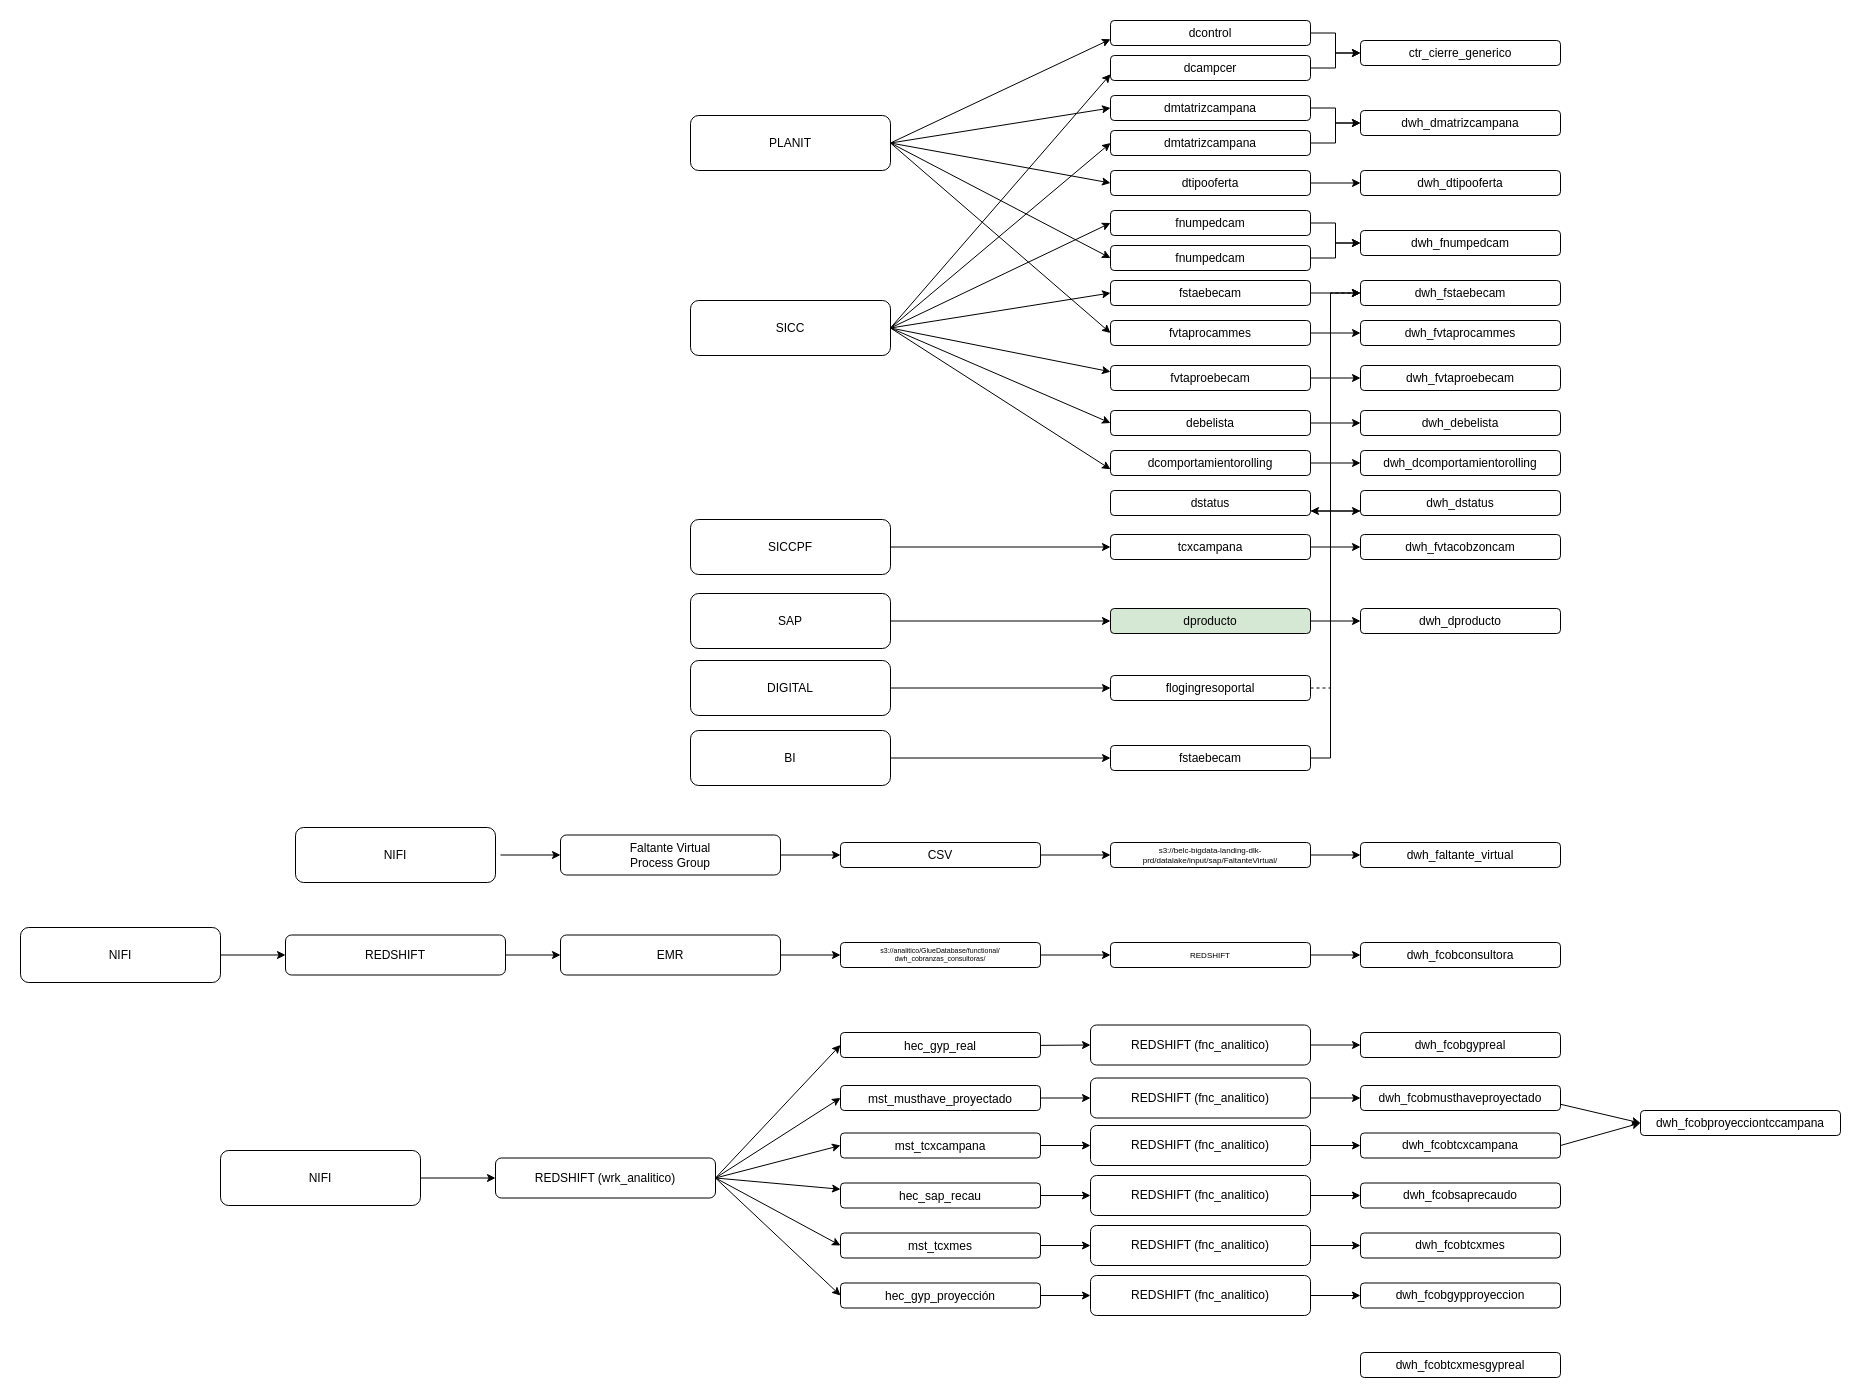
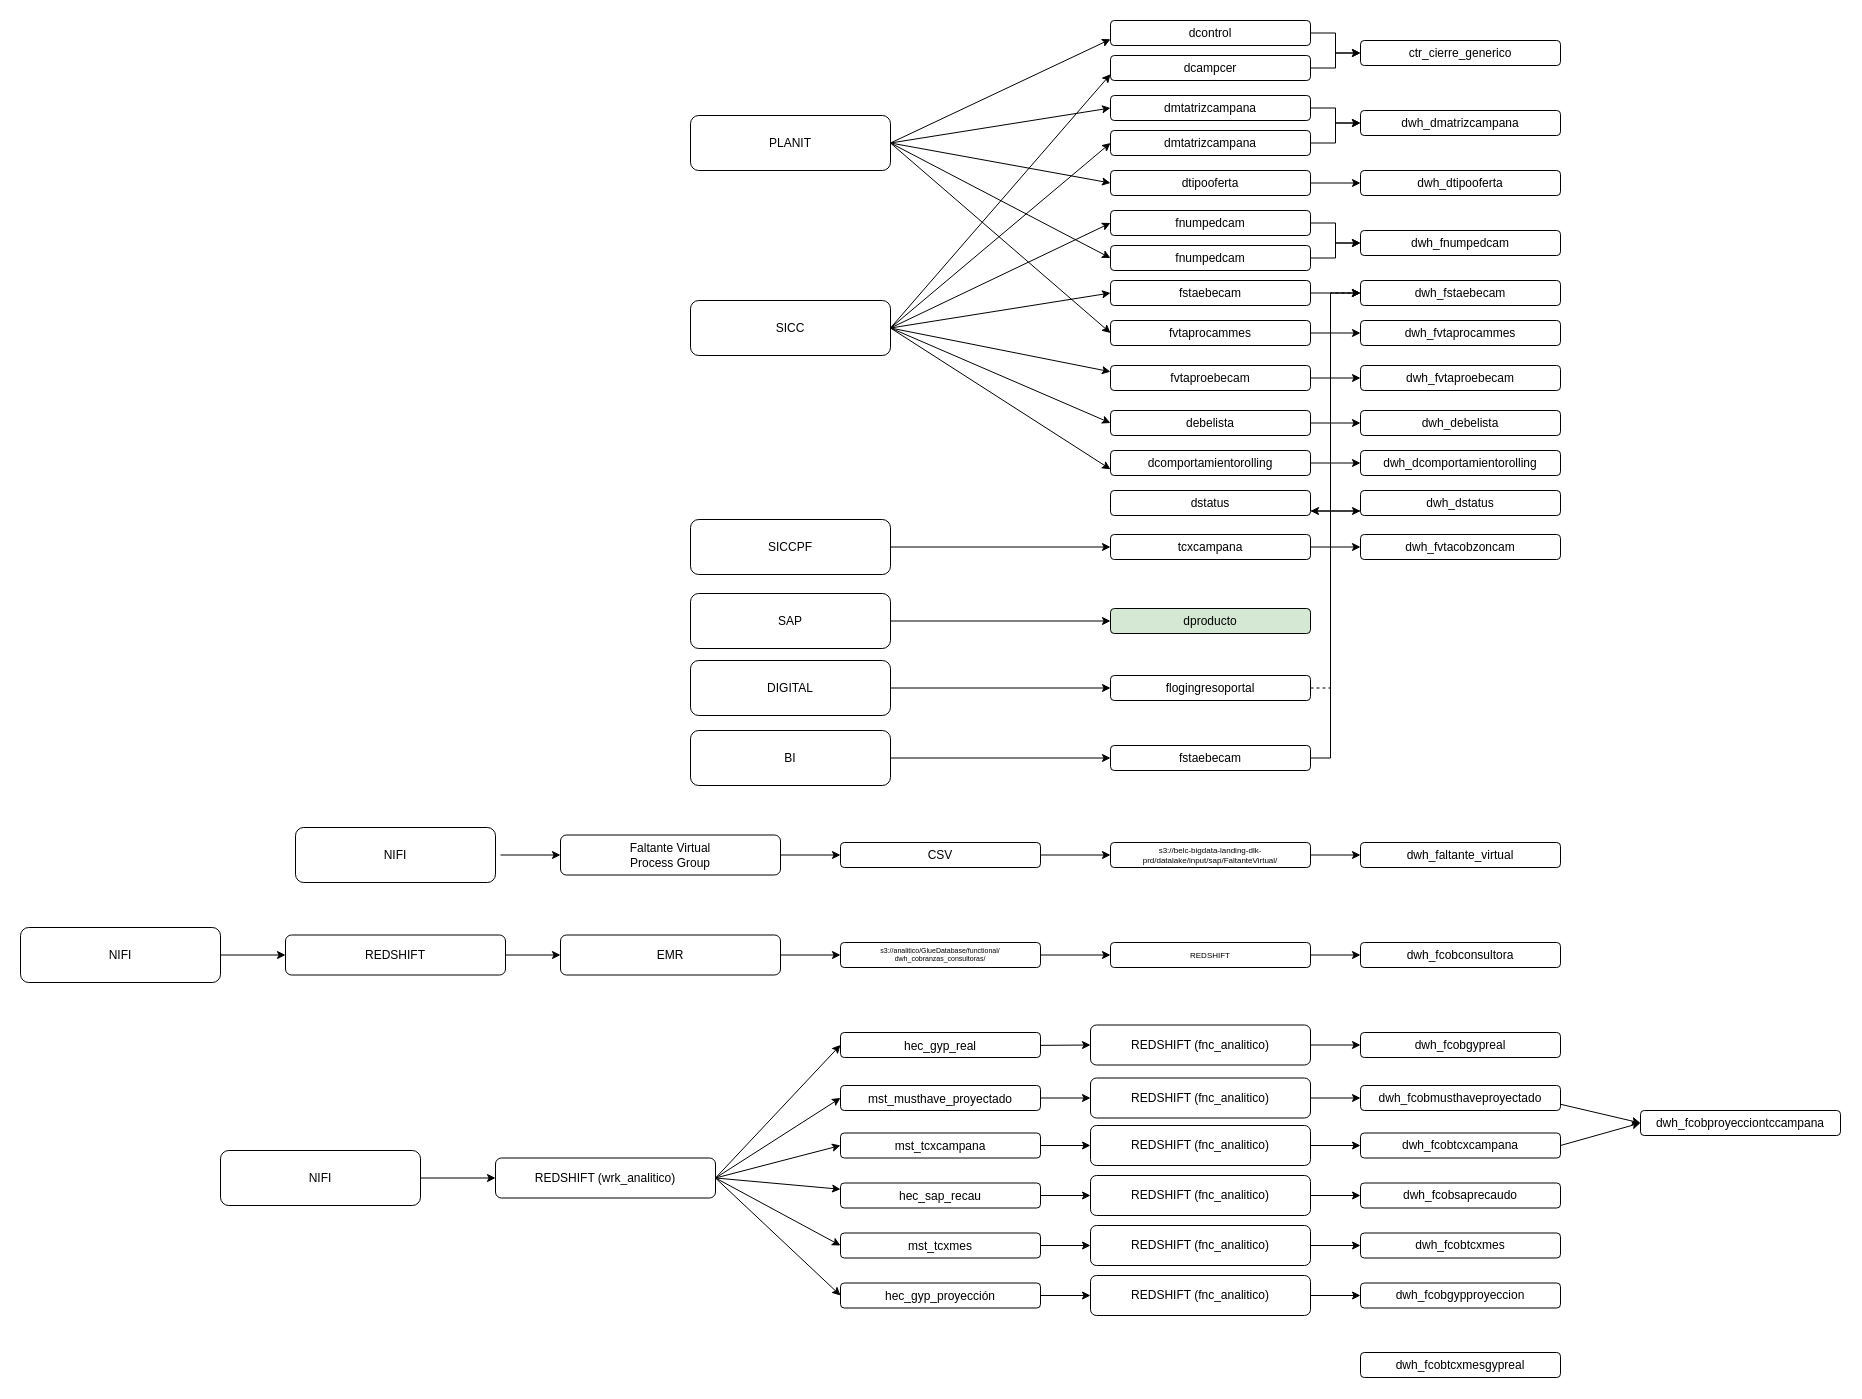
- <mxCell id="58" style="edgeStyle=none;rounded=0;orthogonalLoop=1;jettySize=auto;html=1;entryX=0;entryY=0.5;entryDx=0;entryDy=0;" parent="1" source="59" target="4" edge="1"><mxGeometry relative="1" as="geometry" /></mxCell>
- <mxCell id="4" value="dwh_dproducto" style="rounded=1;whiteSpace=wrap;html=1;" parent="1" vertex="1"><mxGeometry x="1360" y="608" width="200" height="25" as="geometry" /></mxCell>
